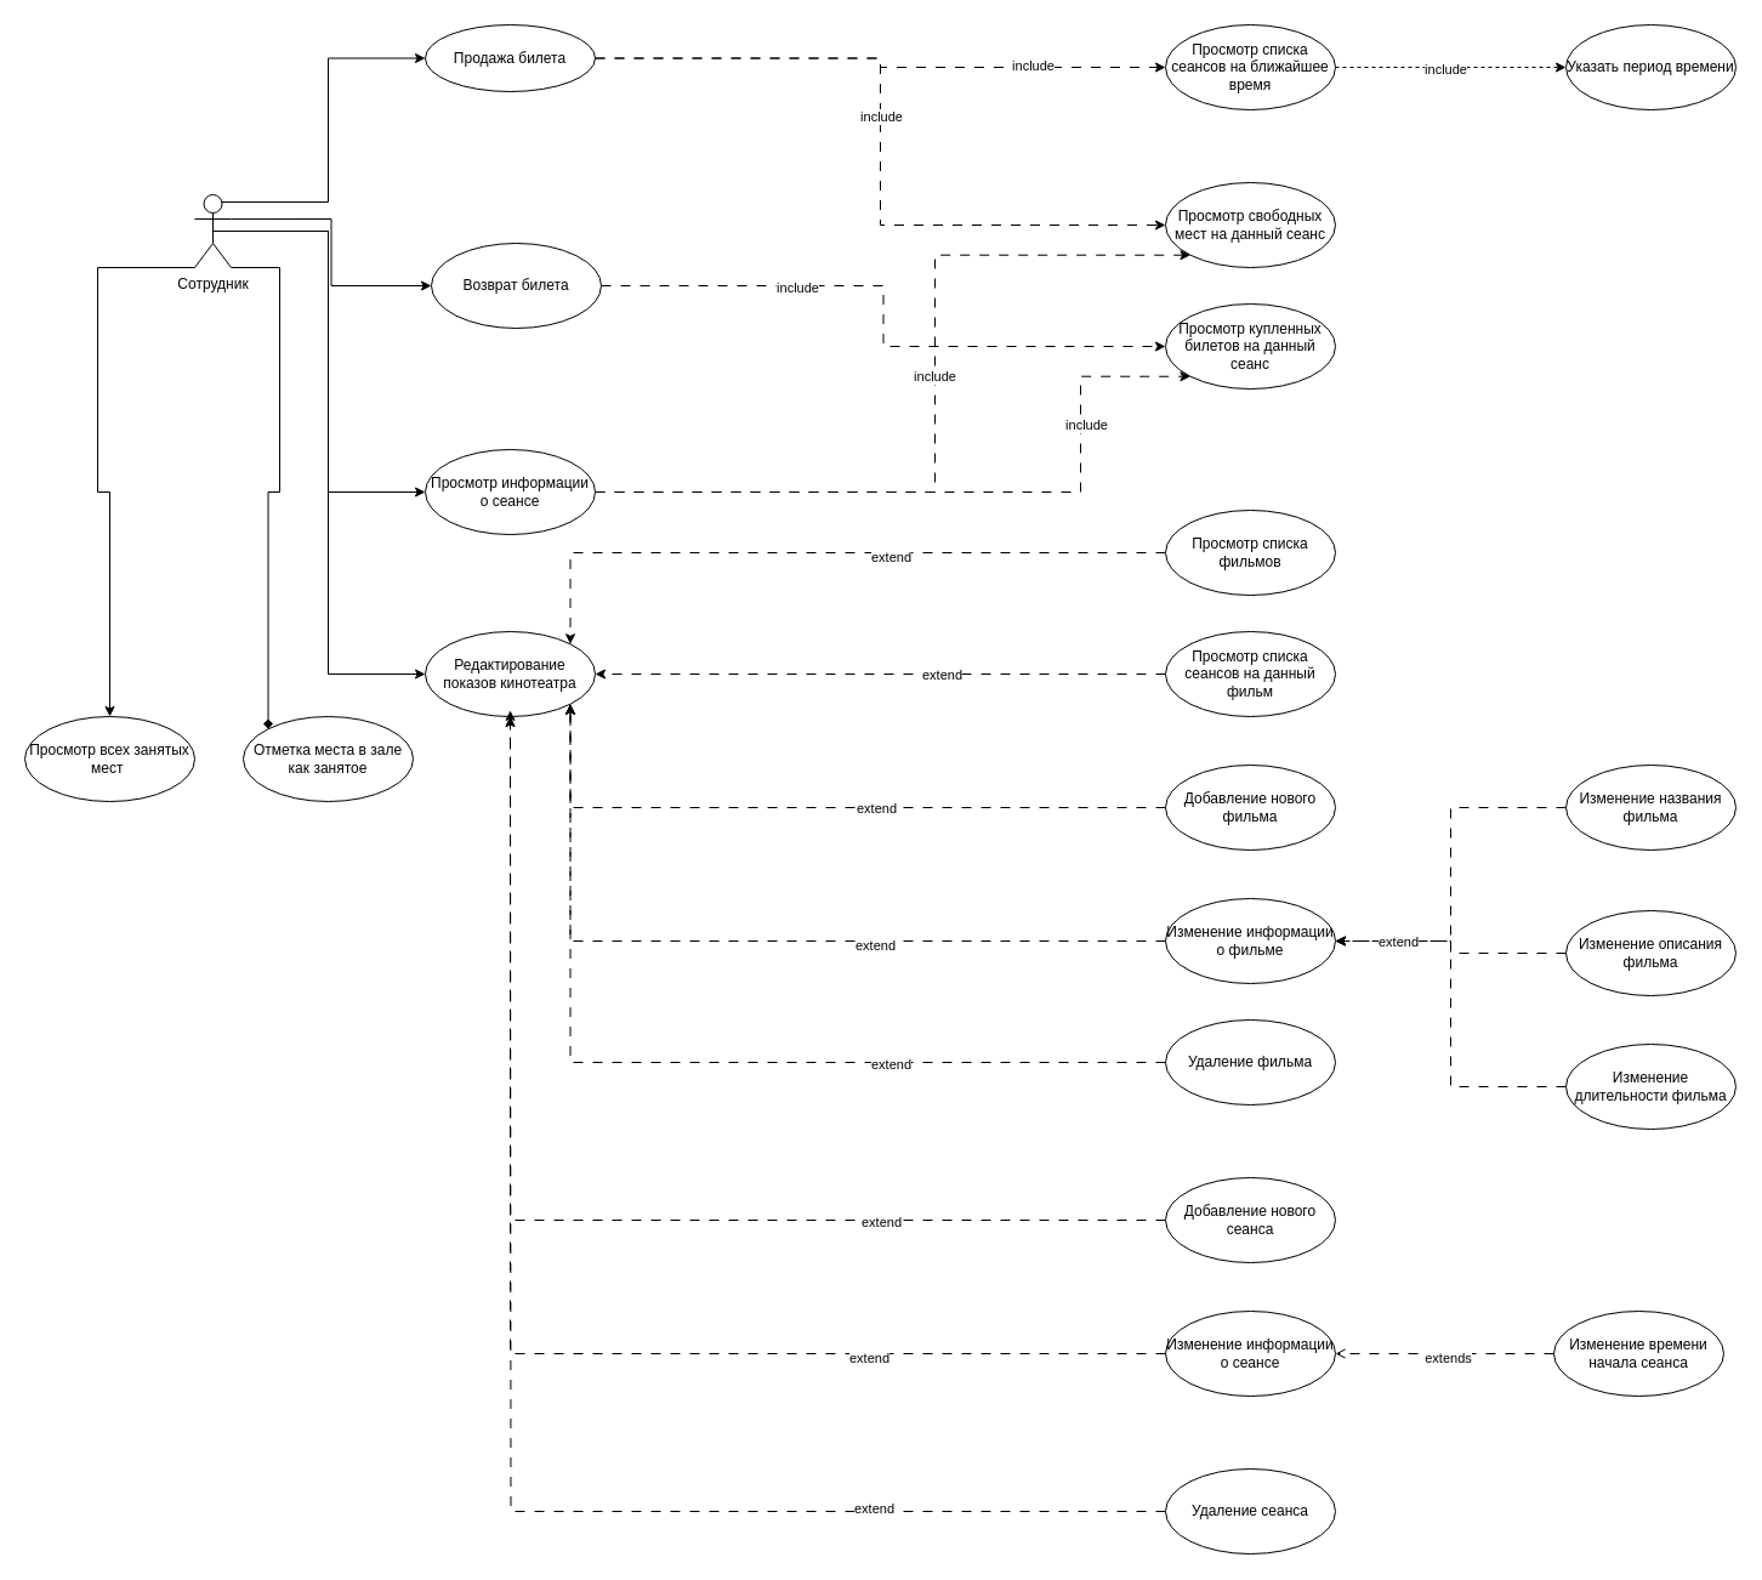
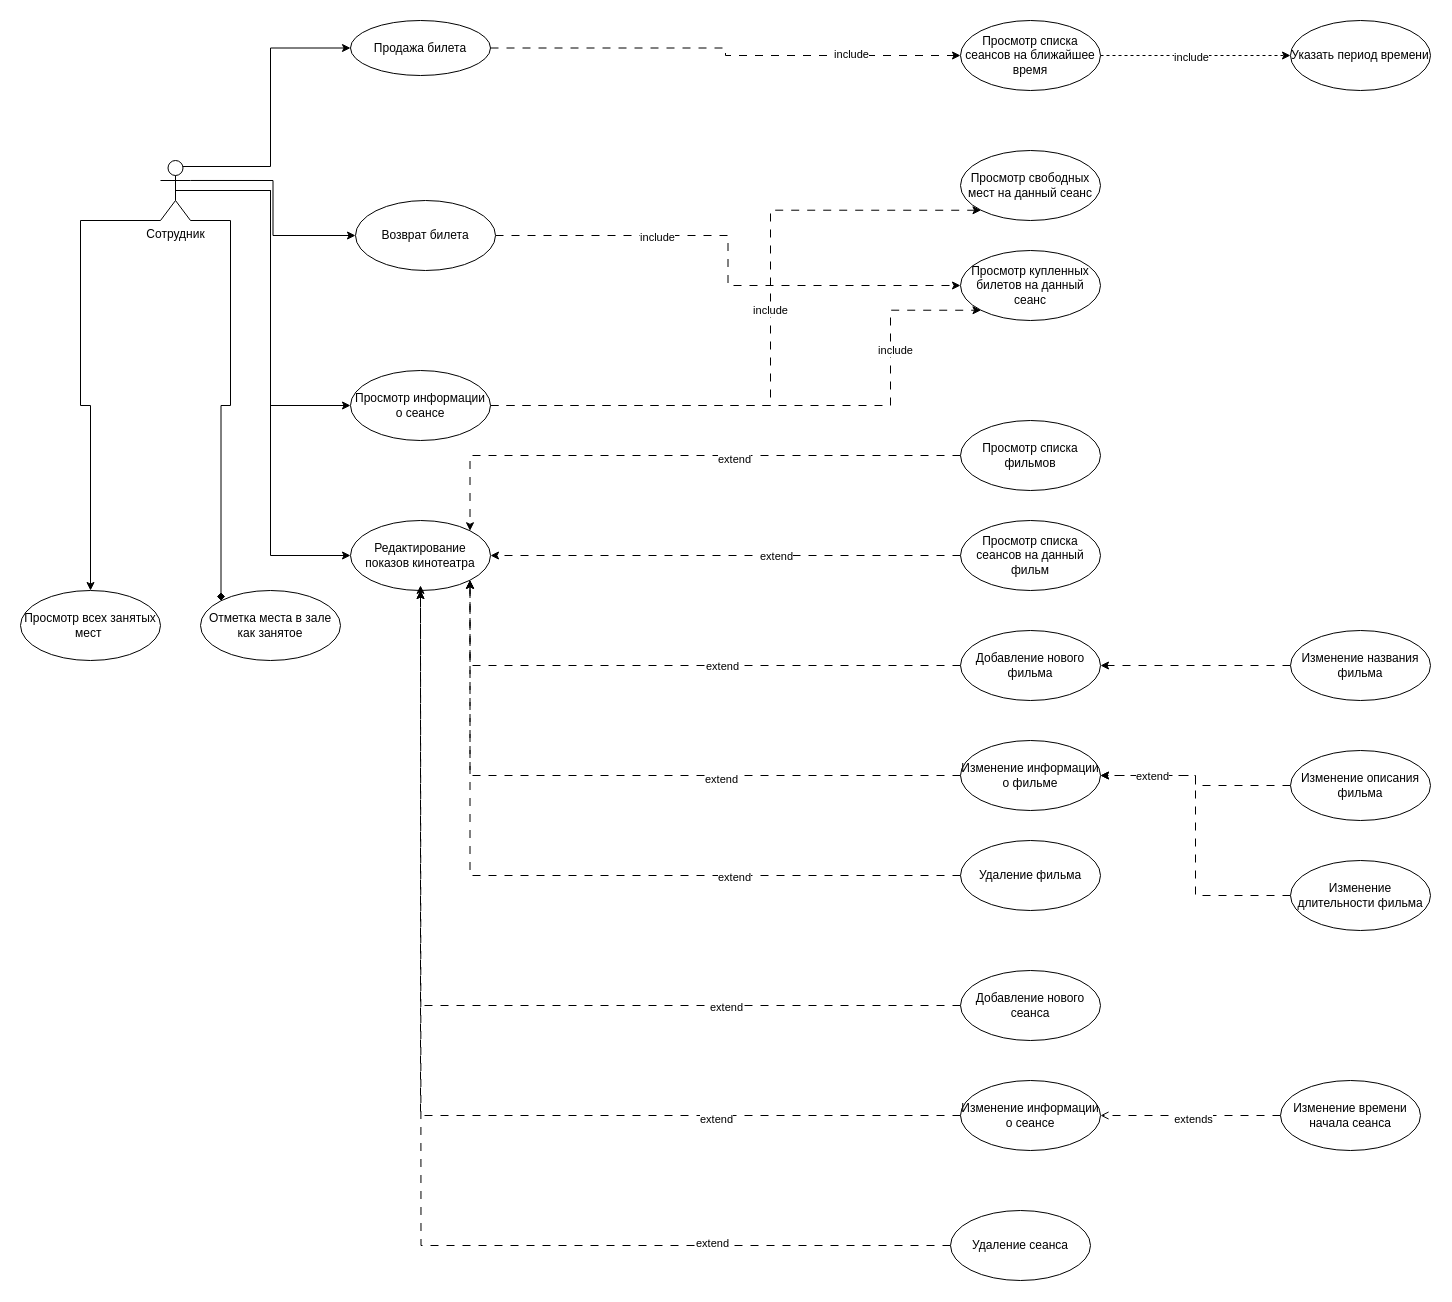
- <mxCell id="9" style="edgeStyle=orthogonalEdgeStyle;rounded=0;orthogonalLoop=1;jettySize=auto;html=1;exitX=1;exitY=0.5;exitDx=0;exitDy=0;entryX=0;entryY=0.5;entryDx=0;entryDy=0;dashed=1;dashPattern=8 8;" edge="1" parent="1" source="13" target="23"><mxGeometry relative="1" as="geometry" /></mxCell>
- <mxCell id="10" value="include" style="edgeLabel;html=1;align=center;verticalAlign=middle;resizable=0;points=[];" vertex="1" connectable="0" parent="9"><mxGeometry x="-0.067" relative="1" as="geometry"><mxPoint as="offset" /></mxGeometry></mxCell>
- <mxCell id="41" style="edgeStyle=orthogonalEdgeStyle;rounded=0;orthogonalLoop=1;jettySize=auto;html=1;exitX=0;exitY=0.5;exitDx=0;exitDy=0;entryX=1;entryY=0.5;entryDx=0;entryDy=0;dashed=1;dashPattern=8 8;" edge="1" parent="1" source="42" target="40"><mxGeometry relative="1" as="geometry" /></mxCell>
+ <mxCell id="41" style="edgeStyle=orthogonalEdgeStyle;rounded=0;orthogonalLoop=1;jettySize=auto;html=1;exitX=0;exitY=0.5;exitDx=0;exitDy=0;dashed=1;dashPattern=8 8;" edge="1" parent="1" source="42" target="37"><mxGeometry relative="1" as="geometry" /></mxCell>
- <mxCell id="62" value="Удаление сеанса" style="ellipse;whiteSpace=wrap;html=1;" vertex="1" parent="1"><mxGeometry x="960" y="1210" width="140" height="70" as="geometry" /></mxCell>
+ <mxCell id="62" value="Удаление сеанса" style="ellipse;whiteSpace=wrap;html=1;" vertex="1" parent="1"><mxGeometry x="950" y="1210" width="140" height="70" as="geometry" /></mxCell>
